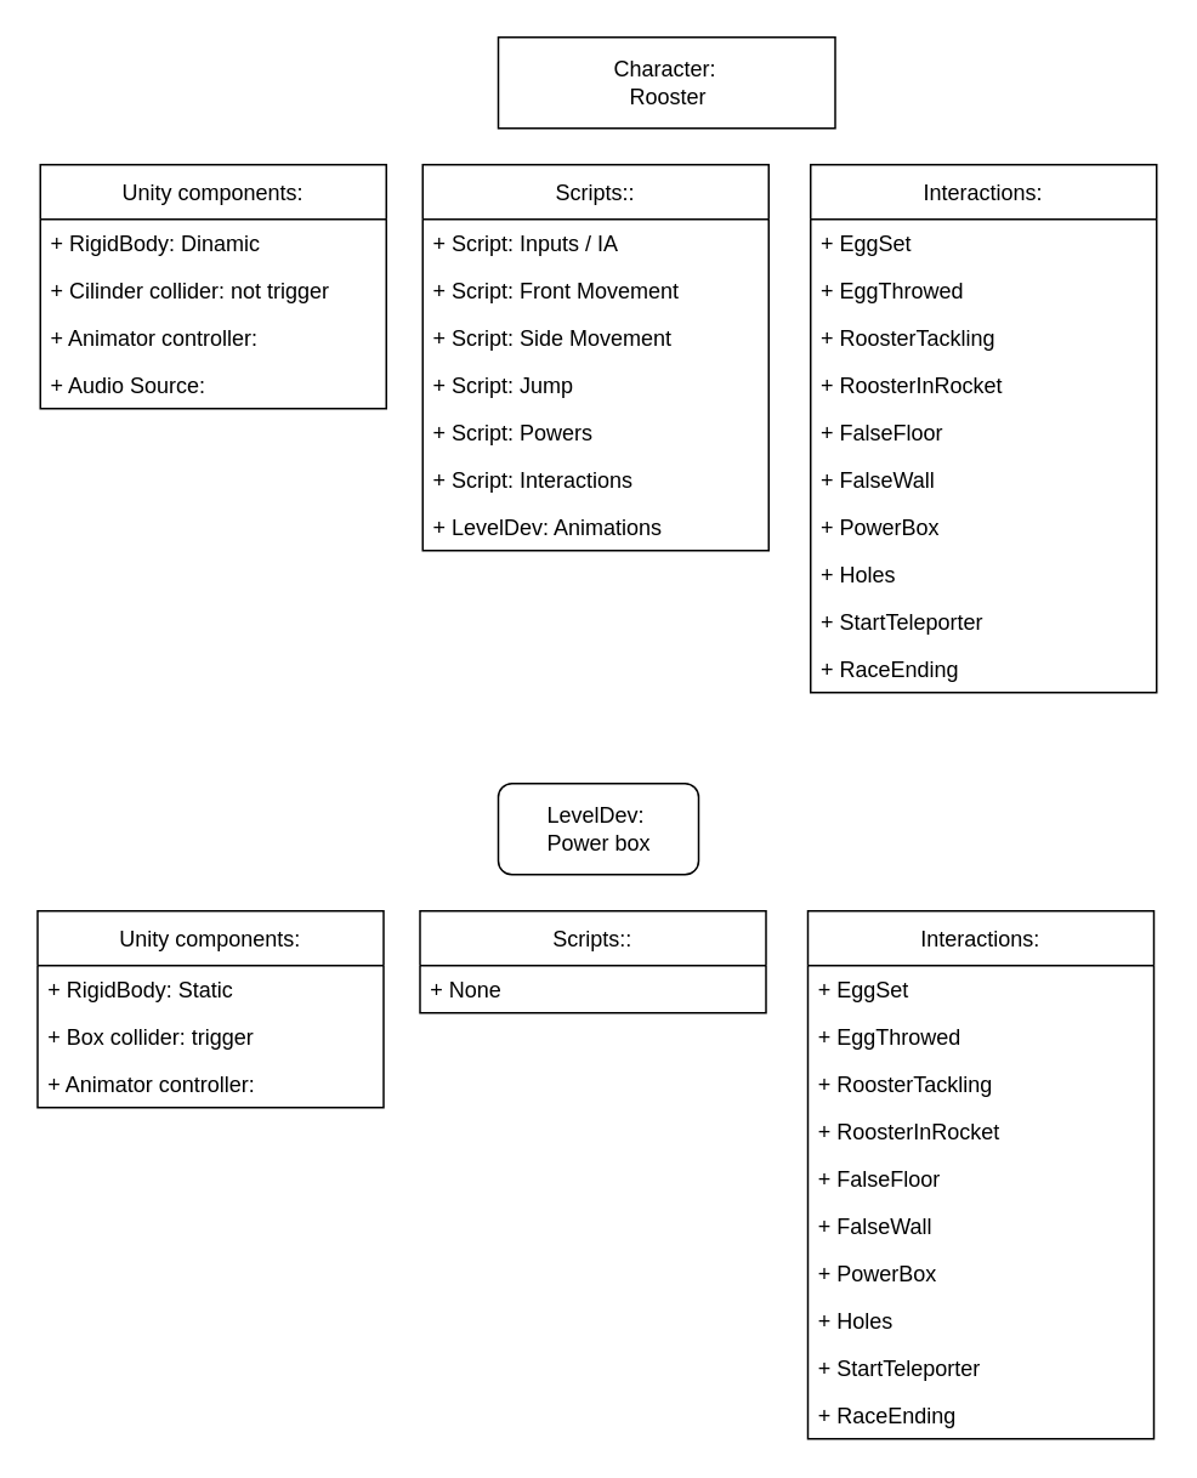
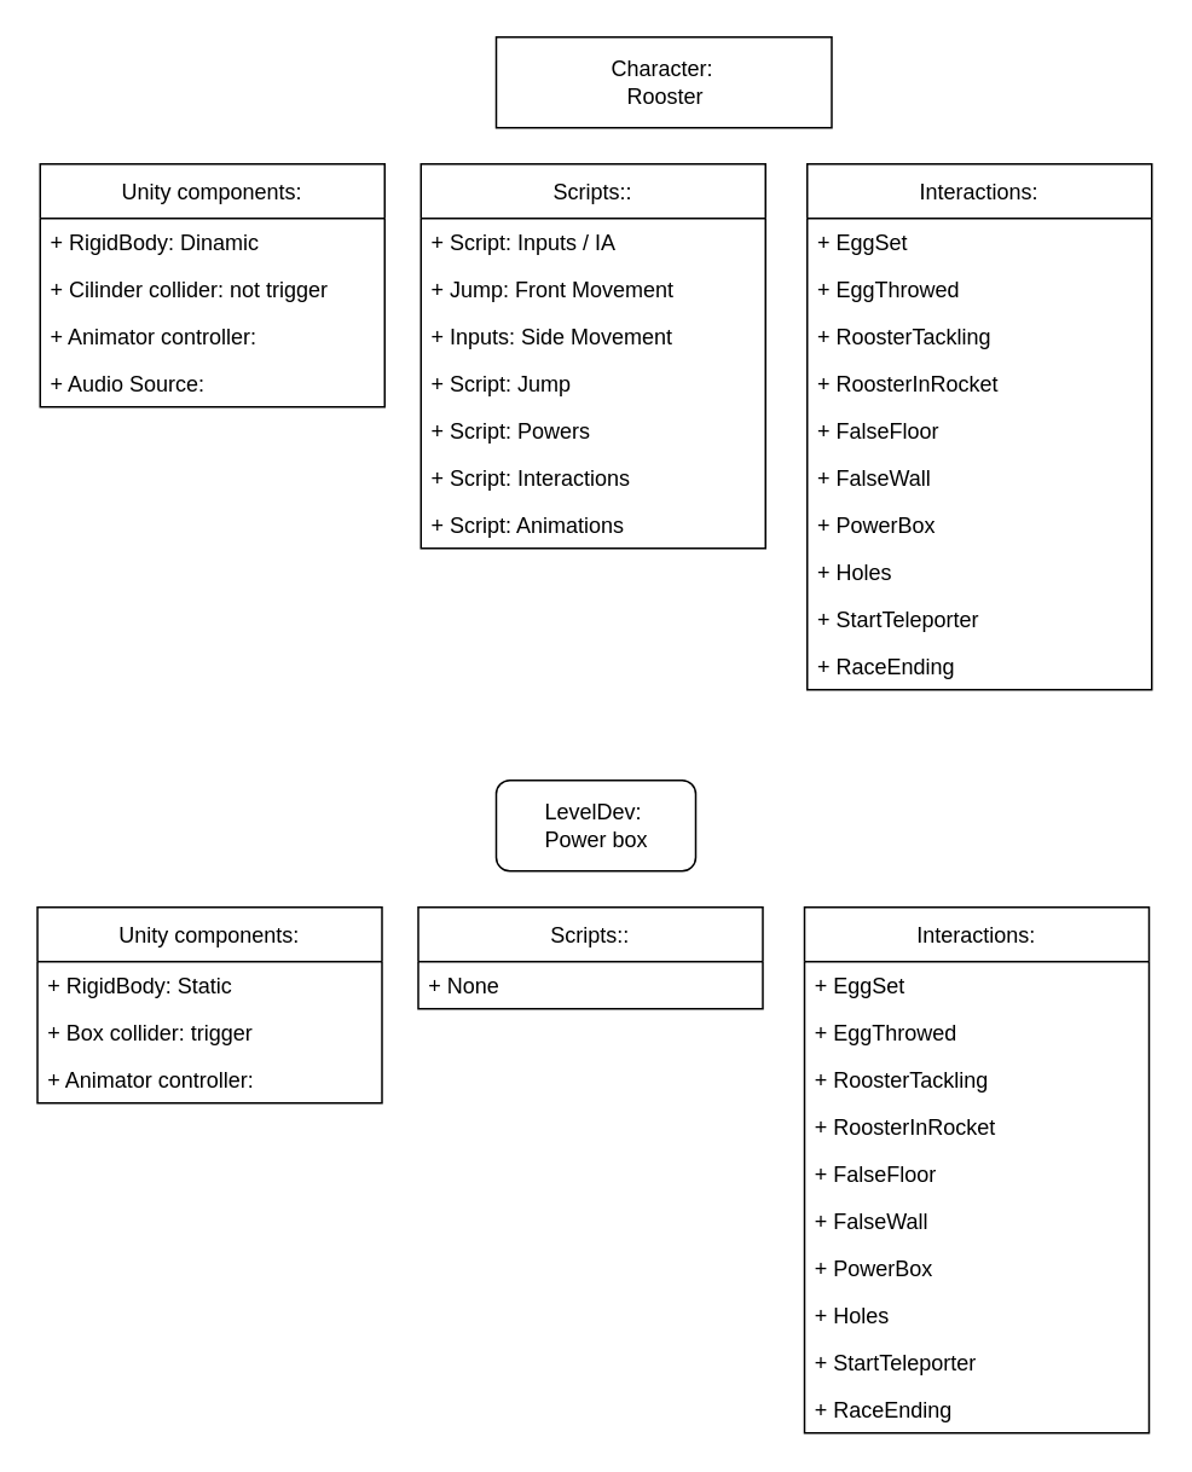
- <mxCell id="10" value="+ Script: Front Movement" style="text;strokeColor=none;fillColor=none;align=left;verticalAlign=top;spacingLeft=4;spacingRight=4;overflow=hidden;rotatable=0;points=[[0,0.5],[1,0.5]];portConstraint=eastwest;" parent="8" vertex="1"><mxGeometry y="56" width="190" height="26" as="geometry" /></mxCell>
+ <mxCell id="10" value="+ Jump: Front Movement" style="text;strokeColor=none;fillColor=none;align=left;verticalAlign=top;spacingLeft=4;spacingRight=4;overflow=hidden;rotatable=0;points=[[0,0.5],[1,0.5]];portConstraint=eastwest;" parent="8" vertex="1"><mxGeometry y="56" width="190" height="26" as="geometry" /></mxCell>
- <mxCell id="11" value="+ Script: Side Movement" style="text;strokeColor=none;fillColor=none;align=left;verticalAlign=top;spacingLeft=4;spacingRight=4;overflow=hidden;rotatable=0;points=[[0,0.5],[1,0.5]];portConstraint=eastwest;" parent="8" vertex="1"><mxGeometry y="82" width="190" height="26" as="geometry" /></mxCell>
+ <mxCell id="11" value="+ Inputs: Side Movement" style="text;strokeColor=none;fillColor=none;align=left;verticalAlign=top;spacingLeft=4;spacingRight=4;overflow=hidden;rotatable=0;points=[[0,0.5],[1,0.5]];portConstraint=eastwest;" parent="8" vertex="1"><mxGeometry y="82" width="190" height="26" as="geometry" /></mxCell>
- <mxCell id="15" value="+ LevelDev: Animations" style="text;strokeColor=none;fillColor=none;align=left;verticalAlign=top;spacingLeft=4;spacingRight=4;overflow=hidden;rotatable=0;points=[[0,0.5],[1,0.5]];portConstraint=eastwest;" parent="8" vertex="1"><mxGeometry y="186" width="190" height="26" as="geometry" /></mxCell>
+ <mxCell id="15" value="+ Script: Animations" style="text;strokeColor=none;fillColor=none;align=left;verticalAlign=top;spacingLeft=4;spacingRight=4;overflow=hidden;rotatable=0;points=[[0,0.5],[1,0.5]];portConstraint=eastwest;" parent="8" vertex="1"><mxGeometry y="186" width="190" height="26" as="geometry" /></mxCell>
